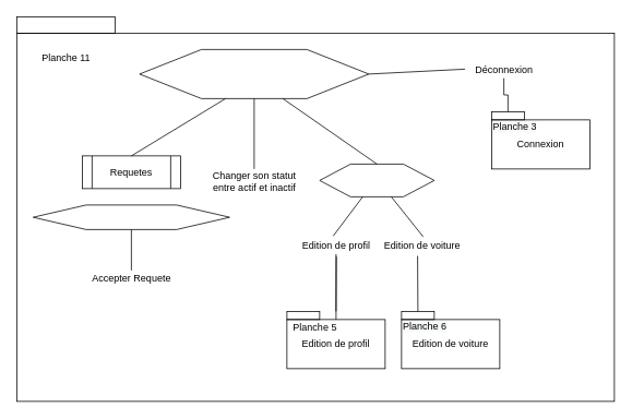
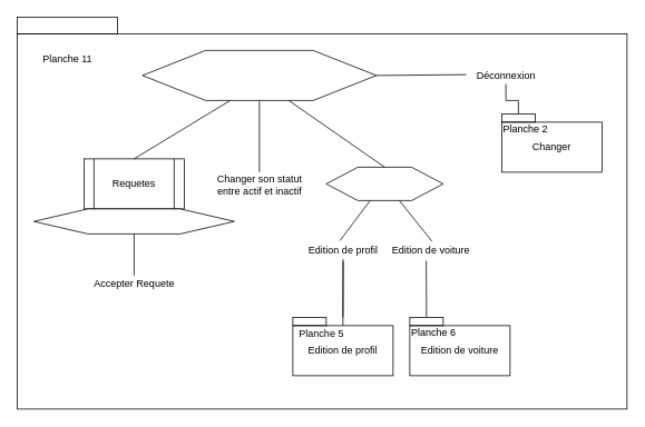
- <mxCell id="17" value="Déconnexion" style="text;html=1;align=center;verticalAlign=middle;resizable=0;points=[];autosize=1;" vertex="1" parent="1"><mxGeometry x="570" y="75" width="90" height="20" as="geometry" /></mxCell>
+ <mxCell id="17" value="Déconnexion" style="text;html=1;align=center;verticalAlign=middle;resizable=0;points=[];autosize=1;" vertex="1" parent="1"><mxGeometry x="560" y="80" width="90" height="20" as="geometry" /></mxCell>
- <mxCell id="30" value="&lt;span style=&quot;color: rgb(0 , 0 , 0) ; font-family: &amp;#34;helvetica&amp;#34; ; font-size: 12px ; font-style: normal ; font-weight: 400 ; letter-spacing: normal ; text-align: center ; text-indent: 0px ; text-transform: none ; word-spacing: 0px ; background-color: rgb(248 , 249 , 250) ; display: inline ; float: none&quot;&gt;Planche 3&lt;/span&gt;" style="text;whiteSpace=wrap;html=1;" vertex="1" parent="1"><mxGeometry x="600" y="141" width="80" height="30" as="geometry" /></mxCell>
+ <mxCell id="30" value="&lt;span style=&quot;color: rgb(0 , 0 , 0) ; font-family: &amp;#34;helvetica&amp;#34; ; font-size: 12px ; font-style: normal ; font-weight: 400 ; letter-spacing: normal ; text-align: center ; text-indent: 0px ; text-transform: none ; word-spacing: 0px ; background-color: rgb(248 , 249 , 250) ; display: inline ; float: none&quot;&gt;Planche 2&lt;/span&gt;" style="text;whiteSpace=wrap;html=1;" vertex="1" parent="1"><mxGeometry x="600" y="141" width="80" height="30" as="geometry" /></mxCell>
- <mxCell id="28" value="Connexion" style="rounded=0;whiteSpace=wrap;html=1;fillColor=none;" vertex="1" parent="1"><mxGeometry x="600" y="146" width="120" height="60" as="geometry" /></mxCell>
+ <mxCell id="28" value="Changer" style="rounded=0;whiteSpace=wrap;html=1;fillColor=none;" vertex="1" parent="1"><mxGeometry x="600" y="146" width="120" height="60" as="geometry" /></mxCell>
- <mxCell id="2" value="Requetes" style="shape=process;whiteSpace=wrap;html=1;backgroundOutline=1;" vertex="1" parent="1"><mxGeometry x="100" y="190" width="120" height="40" as="geometry" /></mxCell>
+ <mxCell id="2" value="Requetes" style="shape=process;whiteSpace=wrap;html=1;backgroundOutline=1;" vertex="1" parent="1"><mxGeometry x="100" y="190" width="120" height="60" as="geometry" /></mxCell>
